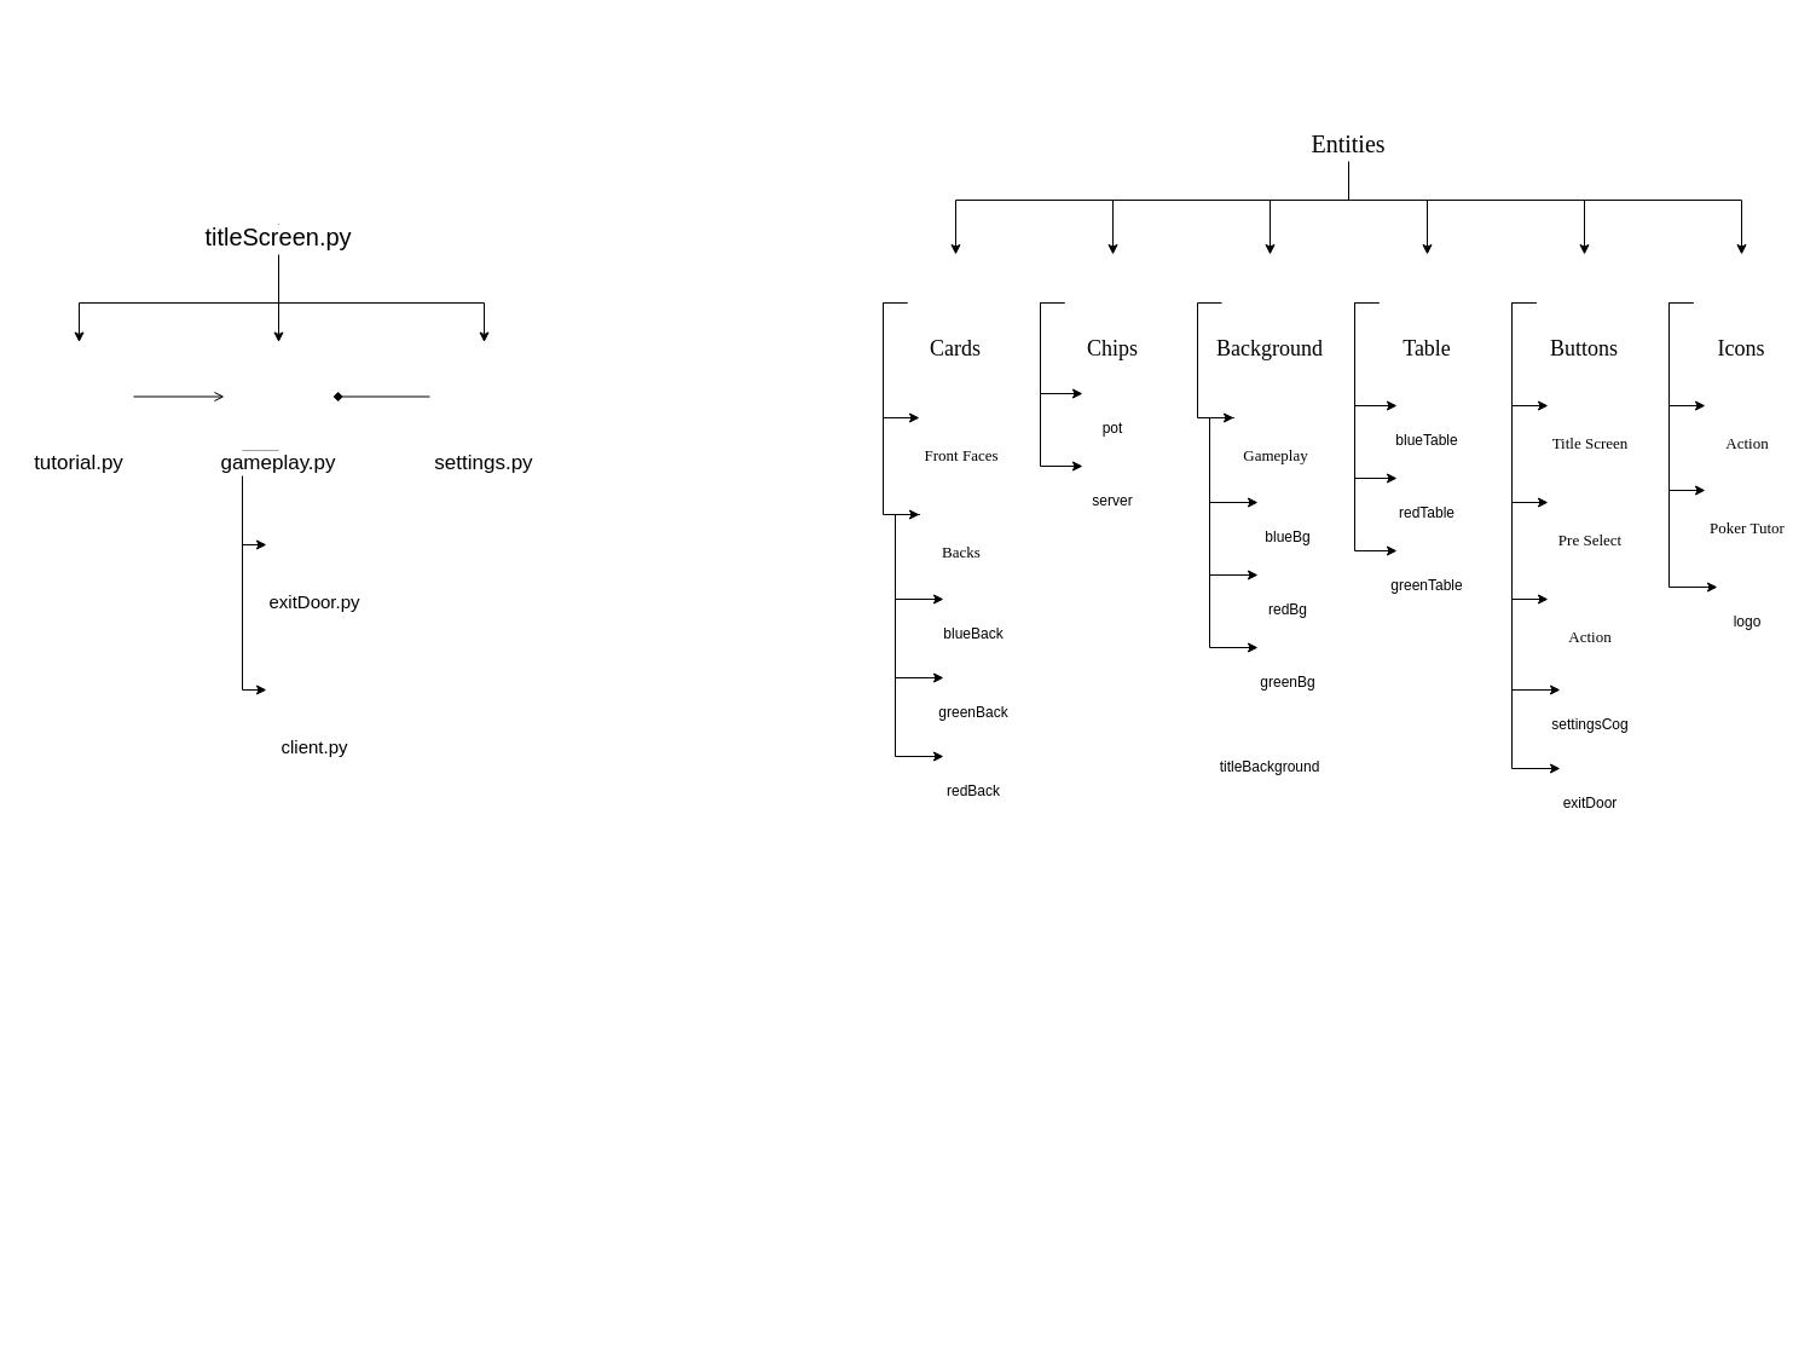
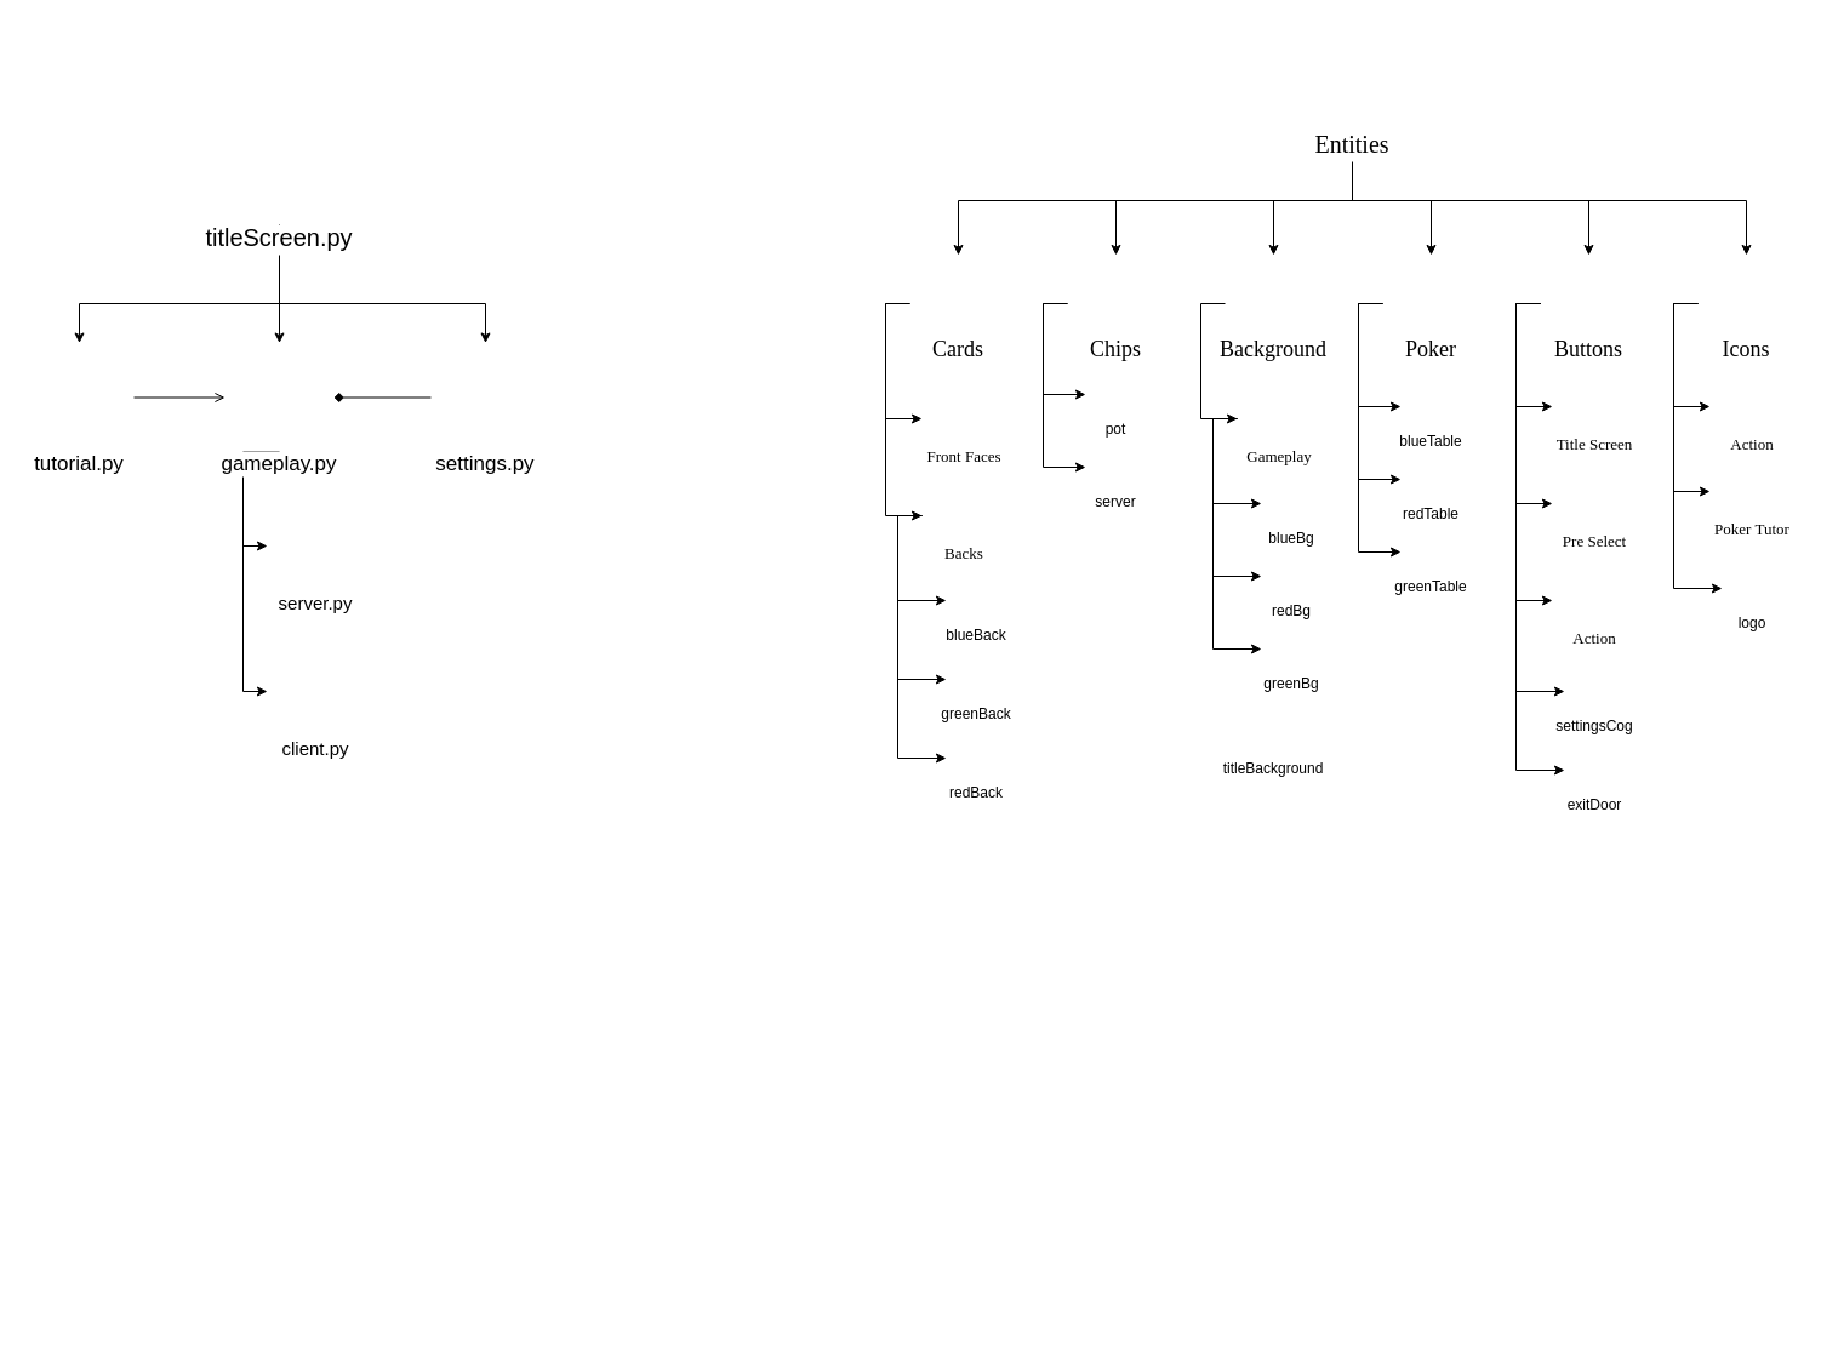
- <mxCell id="43" value="Table" style="shape=image;verticalLabelPosition=bottom;labelBackgroundColor=#ffffff;verticalAlign=top;aspect=fixed;imageAspect=0;image=https://upload.wikimedia.org/wikipedia/commons/thumb/5/59/OneDrive_Folder_Icon.svg/2048px-OneDrive_Folder_Icon.svg.png;fontSize=18;align=center;fontStyle=0;horizontal=1;fontFamily=Tahoma;spacing=0;spacingRight=0;spacingTop=-18;spacingBottom=0;" parent="1" vertex="1"><mxGeometry x="1140" y="210" width="80" height="80" as="geometry" /></mxCell>
+ <mxCell id="43" value="Poker" style="shape=image;verticalLabelPosition=bottom;labelBackgroundColor=#ffffff;verticalAlign=top;aspect=fixed;imageAspect=0;image=https://upload.wikimedia.org/wikipedia/commons/thumb/5/59/OneDrive_Folder_Icon.svg/2048px-OneDrive_Folder_Icon.svg.png;fontSize=18;align=center;fontStyle=0;horizontal=1;fontFamily=Tahoma;spacing=0;spacingRight=0;spacingTop=-18;spacingBottom=0;" parent="1" vertex="1"><mxGeometry x="1140" y="210" width="80" height="80" as="geometry" /></mxCell>
- <mxCell id="66" value="exitDoor.py" style="shape=image;verticalLabelPosition=bottom;labelBackgroundColor=#ffffff;verticalAlign=top;aspect=fixed;imageAspect=0;image=https://upload.wikimedia.org/wikipedia/commons/thumb/c/c3/Python-logo-notext.svg/1200px-Python-logo-notext.svg.png;fontSize=15;spacingTop=-8;" parent="1" vertex="1"><mxGeometry x="220" y="410" width="80" height="80" as="geometry" /></mxCell>
+ <mxCell id="66" value="server.py" style="shape=image;verticalLabelPosition=bottom;labelBackgroundColor=#ffffff;verticalAlign=top;aspect=fixed;imageAspect=0;image=https://upload.wikimedia.org/wikipedia/commons/thumb/c/c3/Python-logo-notext.svg/1200px-Python-logo-notext.svg.png;fontSize=15;spacingTop=-8;" parent="1" vertex="1"><mxGeometry x="220" y="410" width="80" height="80" as="geometry" /></mxCell>
